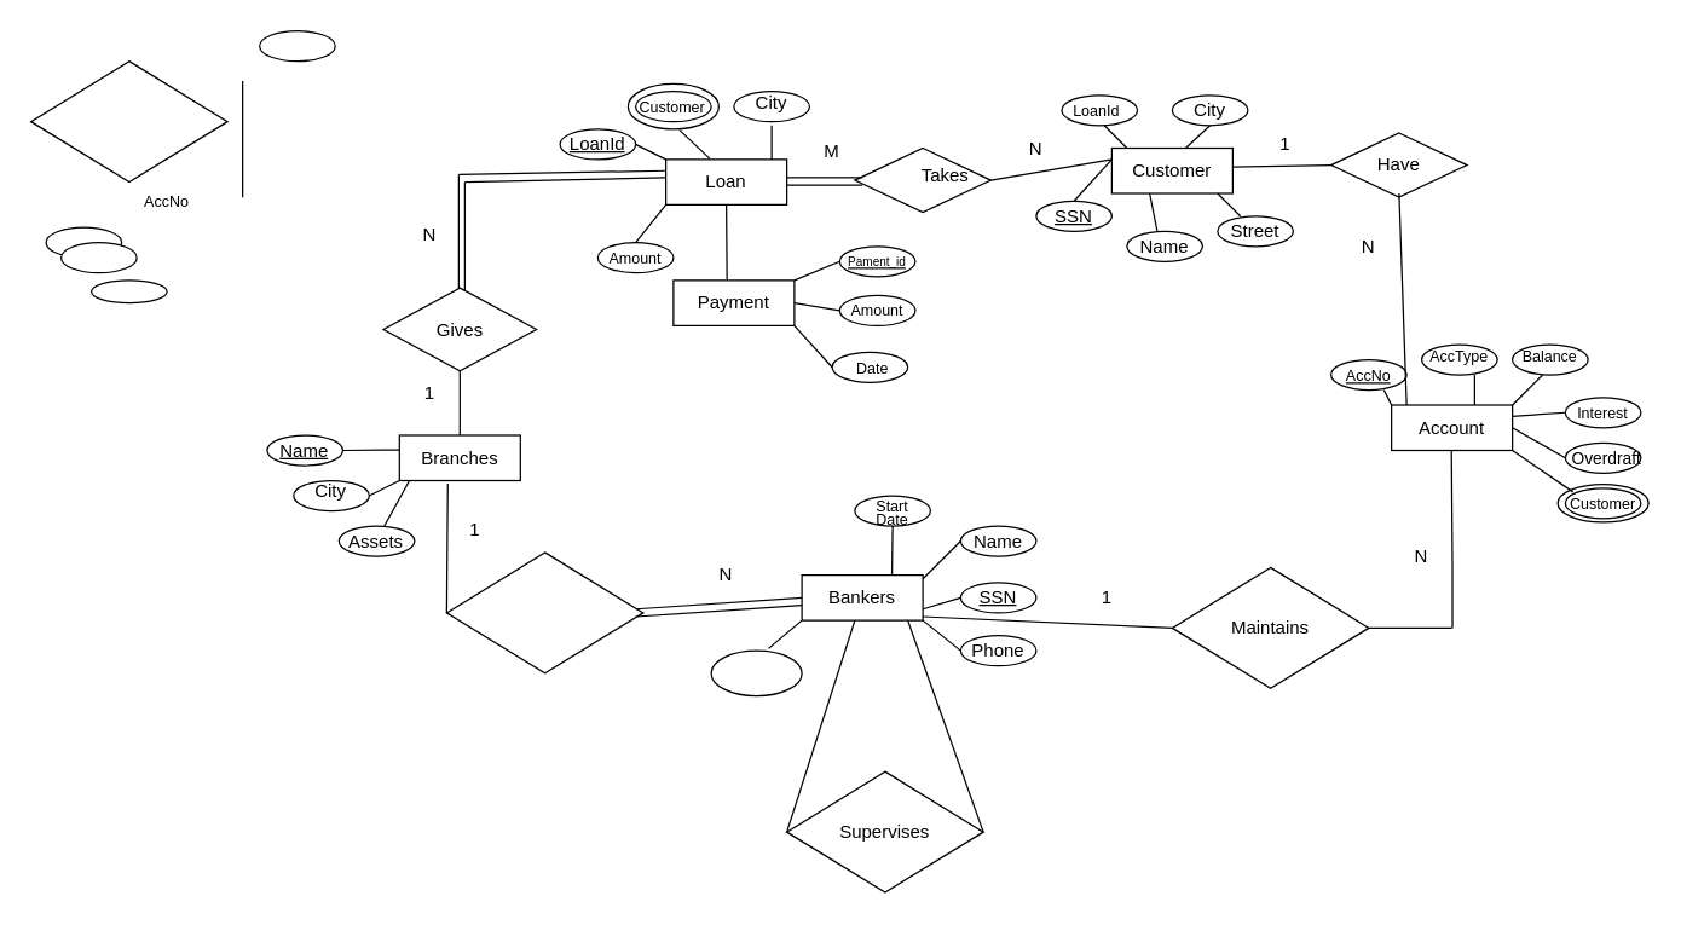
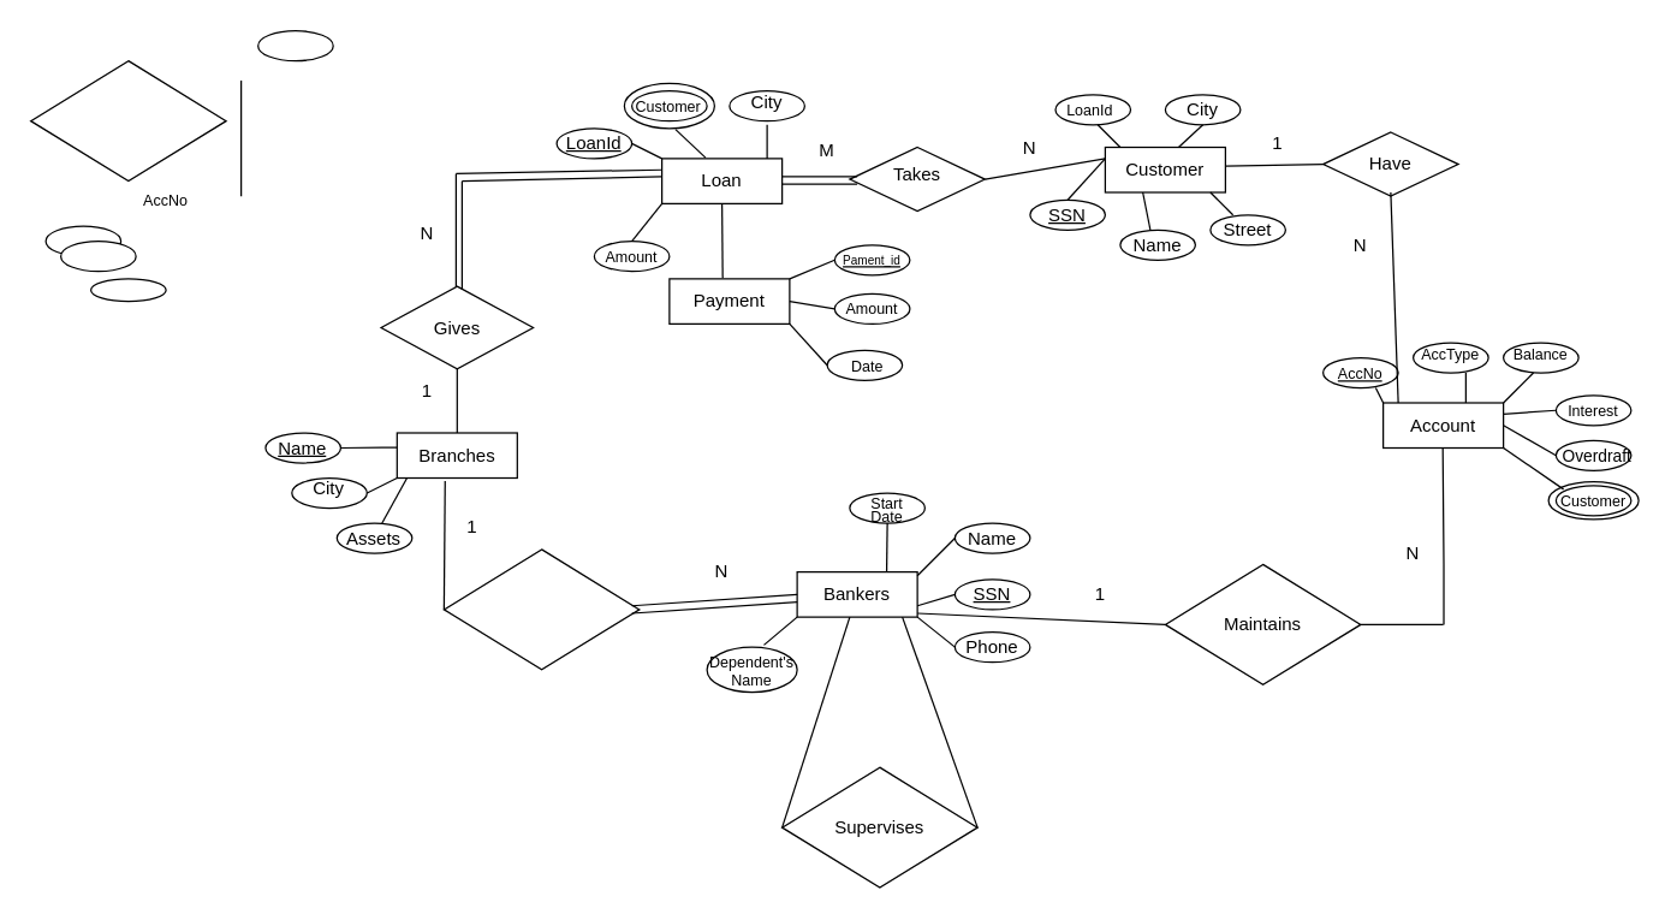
- <mxCell id="118" value="Takes" style="text;html=1;strokeColor=none;fillColor=none;align=center;verticalAlign=middle;whiteSpace=wrap;rounded=0;" vertex="1" parent="1"><mxGeometry x="605" y="101.25" width="40" height="30" as="geometry" /></mxCell>
+ <mxCell id="118" value="Takes" style="text;html=1;strokeColor=none;fillColor=none;align=center;verticalAlign=middle;whiteSpace=wrap;rounded=0;" vertex="1" parent="1"><mxGeometry x="590" y="101.25" width="40" height="30" as="geometry" /></mxCell>
+ <mxCell id="99" value="&lt;p style=&quot;line-height: 1&quot;&gt;&lt;font style=&quot;font-size: 10px&quot;&gt;Dependent's Name&lt;br&gt;&lt;/font&gt;&lt;/p&gt;" style="text;html=1;strokeColor=none;fillColor=none;align=center;verticalAlign=middle;whiteSpace=wrap;rounded=0;" vertex="1" parent="1"><mxGeometry x="480" y="430" width="40" height="30" as="geometry" /></mxCell>
